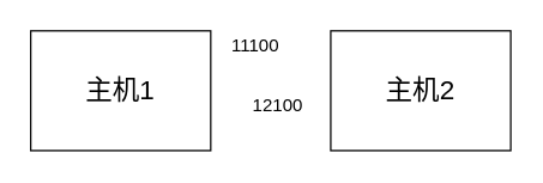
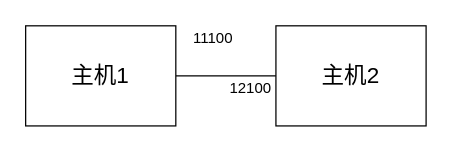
+ <mxCell id="2" style="edgeStyle=none;html=1;exitX=1;exitY=0.5;exitDx=0;exitDy=0;endArrow=none;endFill=0;" edge="1" parent="1" source="3" target="4"><mxGeometry relative="1" as="geometry" /></mxCell>
- <mxCell id="6" value="12100" style="text;html=1;strokeColor=none;fillColor=none;align=center;verticalAlign=middle;whiteSpace=wrap;rounded=0;" vertex="1" parent="1"><mxGeometry x="165" y="60" width="40" height="20" as="geometry" /></mxCell>
+ <mxCell id="6" value="12100" style="text;html=1;strokeColor=none;fillColor=none;align=center;verticalAlign=middle;whiteSpace=wrap;rounded=0;" vertex="1" parent="1"><mxGeometry x="180" y="60" width="40" height="20" as="geometry" /></mxCell>
